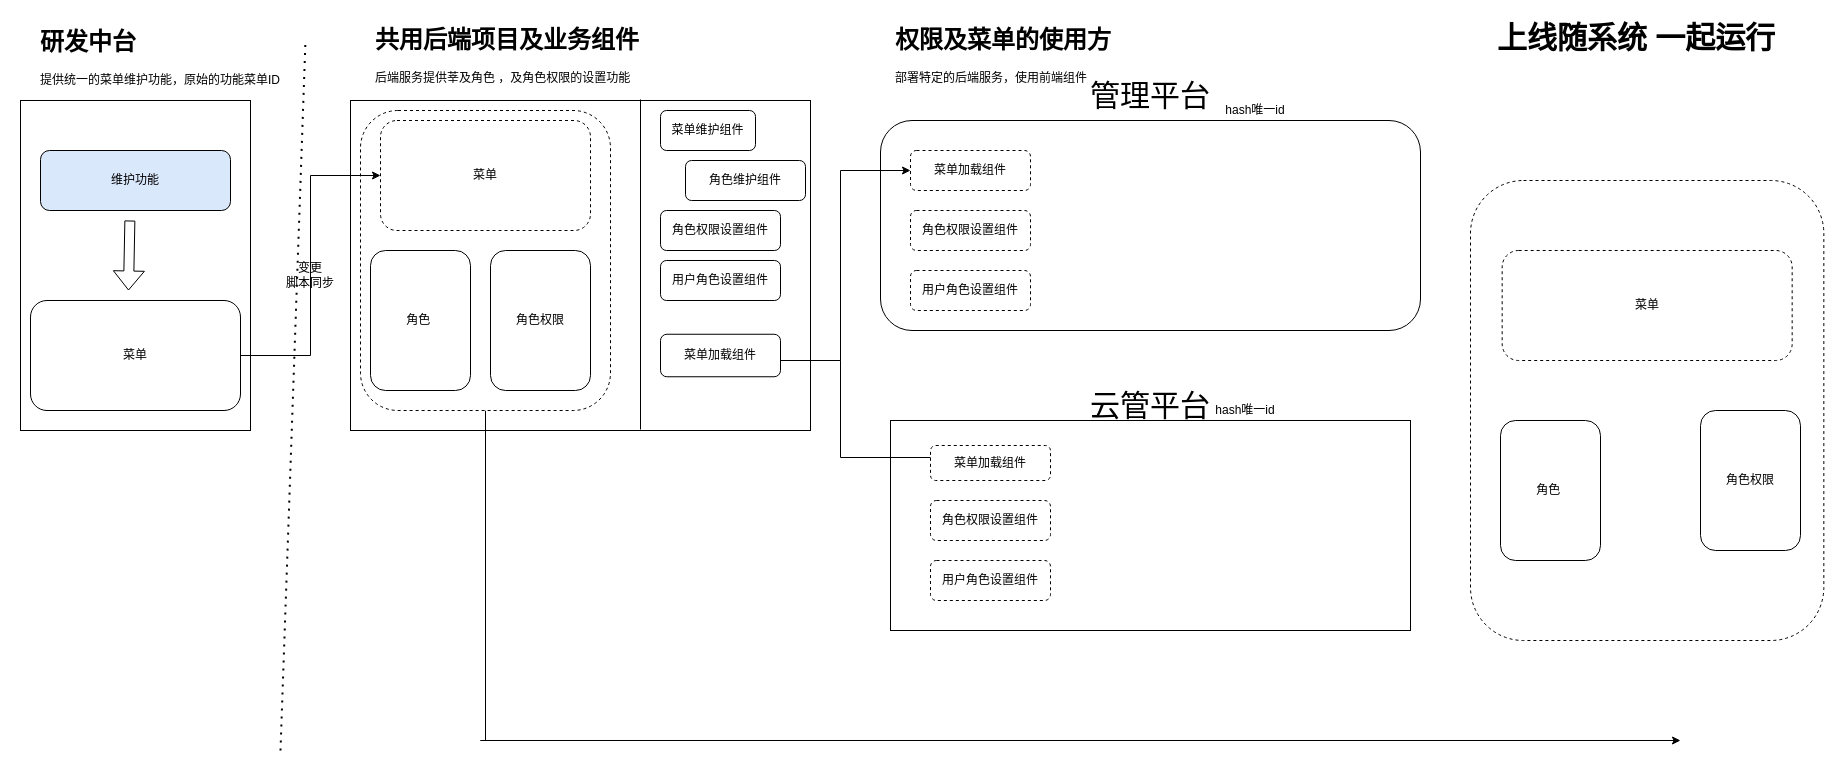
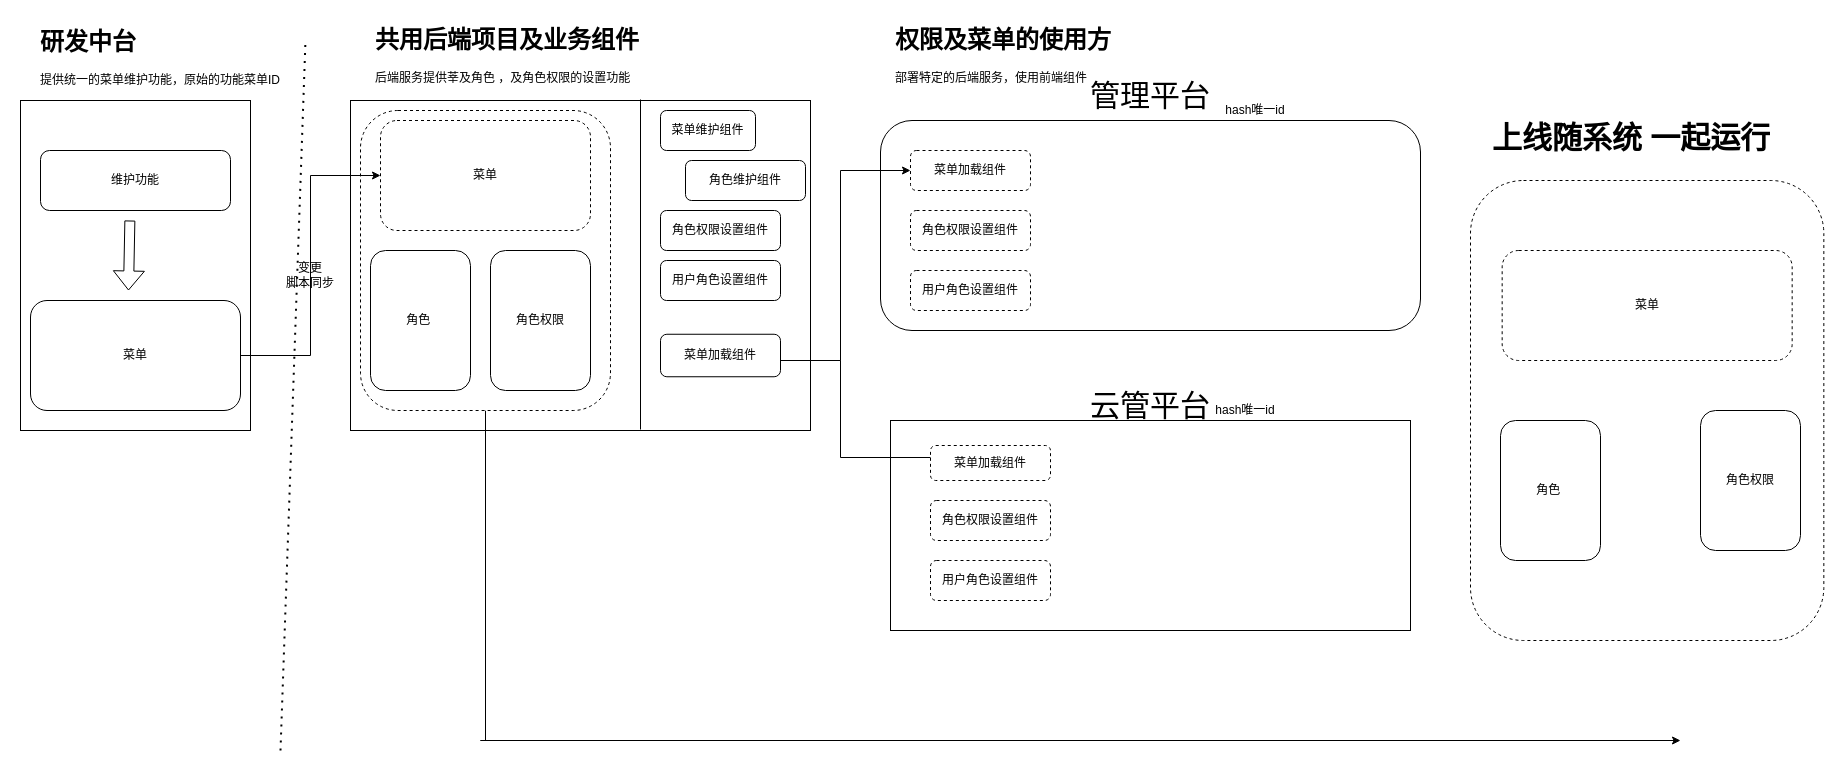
- <mxCell id="35" value="上线随系统 一起运行" style="text;html=1;strokeColor=none;fillColor=none;spacing=5;spacingTop=-20;whiteSpace=wrap;overflow=hidden;rounded=0;dashed=1;fontSize=30;fontStyle=1" parent="1" vertex="1"><mxGeometry x="1491.67" y="30" width="320" height="40" as="geometry" /></mxCell>
+ <mxCell id="35" value="上线随系统 一起运行" style="text;html=1;strokeColor=none;fillColor=none;spacing=5;spacingTop=-20;whiteSpace=wrap;overflow=hidden;rounded=0;dashed=1;fontSize=30;fontStyle=1" parent="1" vertex="1"><mxGeometry x="1486.67" y="130" width="320" height="40" as="geometry" /></mxCell>
- <mxCell id="21" value="维护功能" style="rounded=1;whiteSpace=wrap;html=1;fillColor=#dae8fc;" parent="1" vertex="1"><mxGeometry x="40" y="150" width="190" height="60" as="geometry" /></mxCell>
+ <mxCell id="21" value="维护功能" style="rounded=1;whiteSpace=wrap;html=1;" parent="1" vertex="1"><mxGeometry x="40" y="150" width="190" height="60" as="geometry" /></mxCell>
